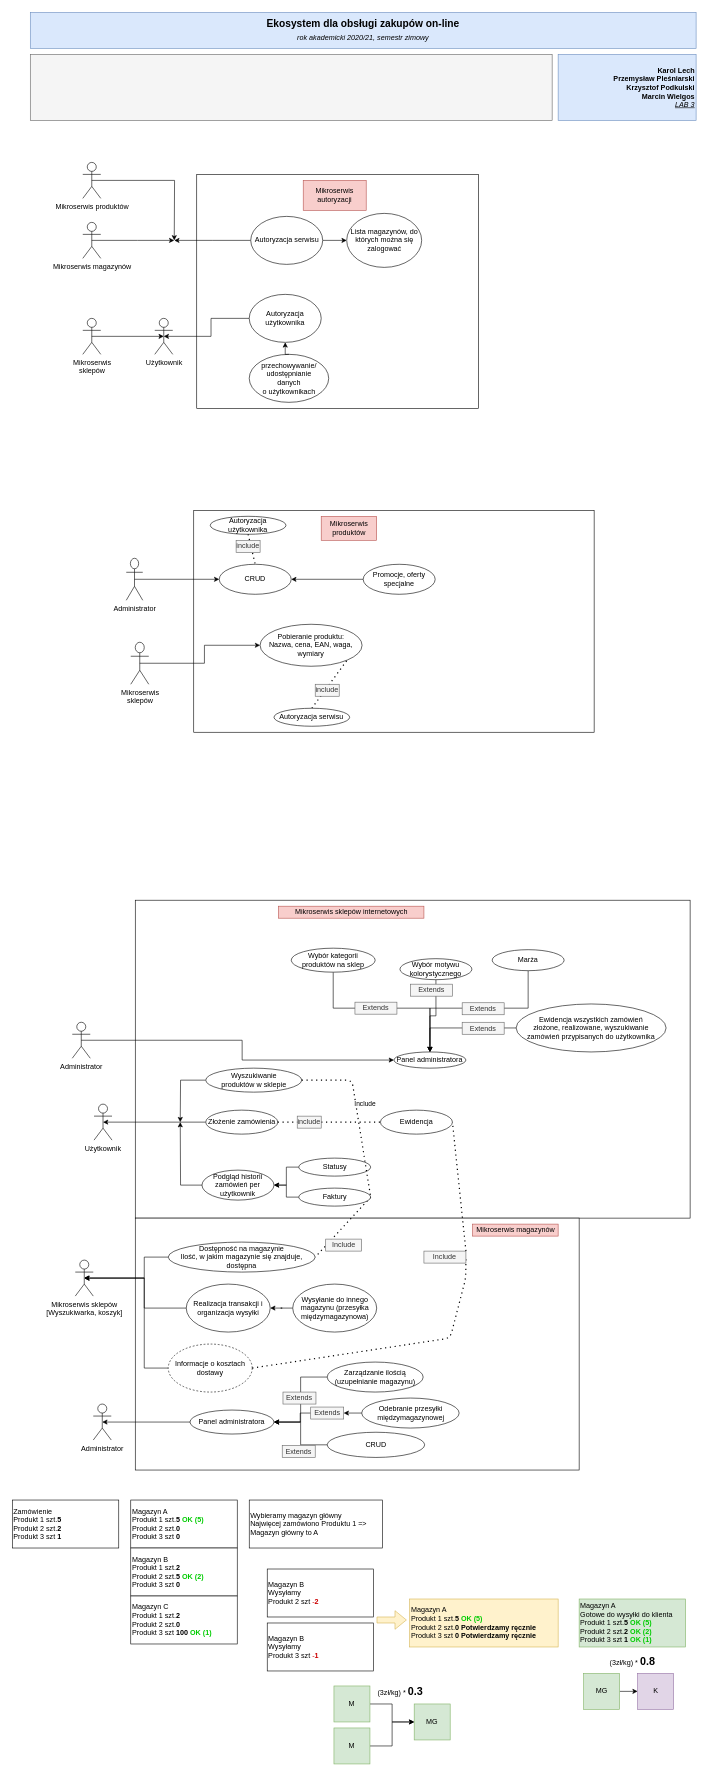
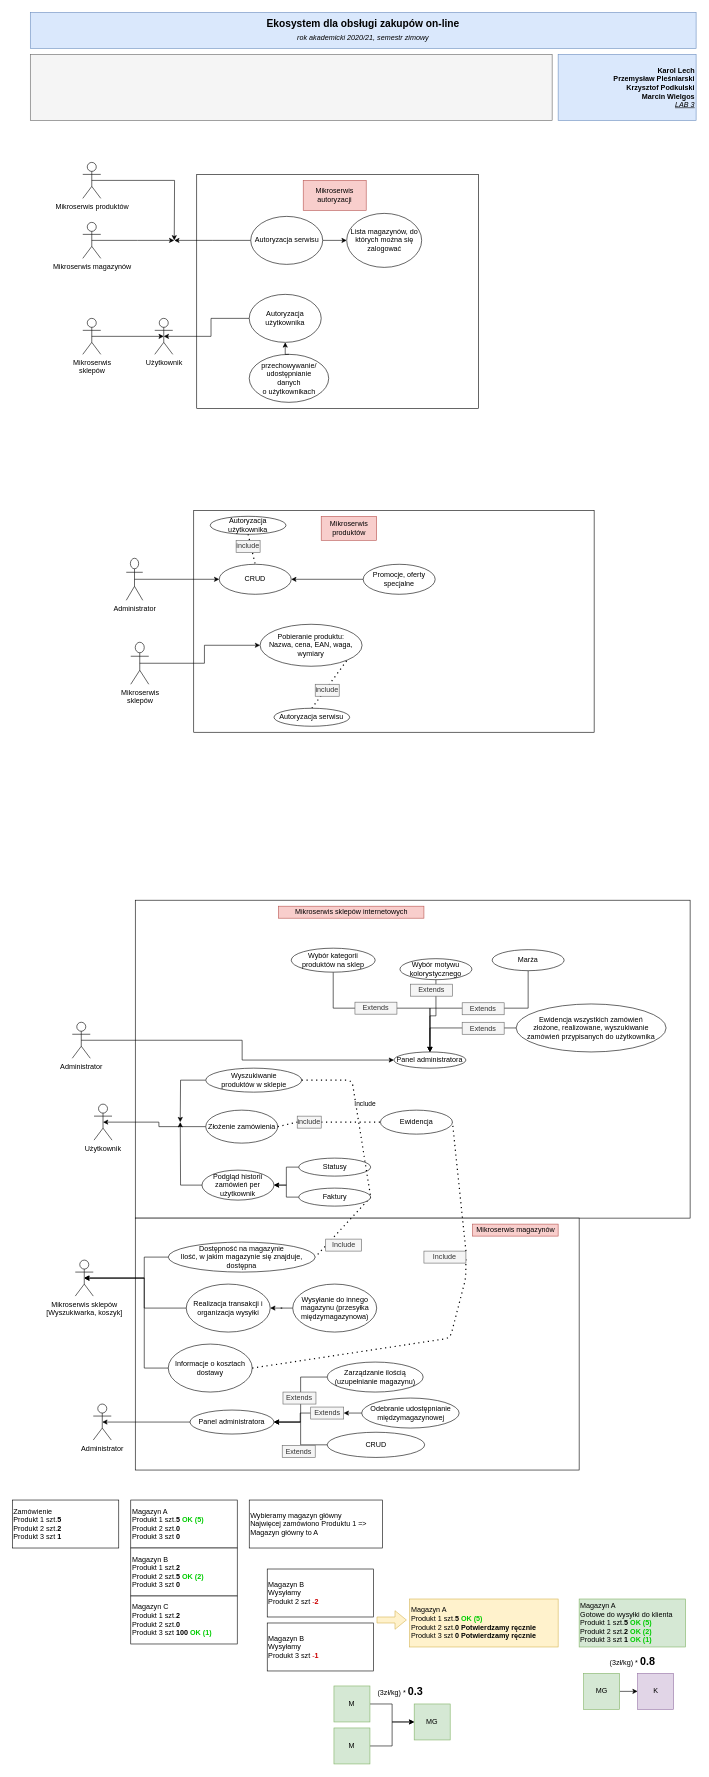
- <mxCell id="46" value="Złożenie zamówienia" style="ellipse;whiteSpace=wrap;html=1;" vertex="1" parent="1"><mxGeometry x="342.5" y="1850" width="120" height="40" as="geometry" /></mxCell>
+ <mxCell id="46" value="Złożenie zamówienia" style="ellipse;whiteSpace=wrap;html=1;" vertex="1" parent="1"><mxGeometry x="342.5" y="1850" width="120" height="55" as="geometry" /></mxCell>
- <mxCell id="57" value="Informacje o kosztach dostawy" style="ellipse;whiteSpace=wrap;html=1;dashed=1;" vertex="1" parent="1"><mxGeometry x="280" y="2240" width="140" height="80" as="geometry" /></mxCell>
+ <mxCell id="57" value="Informacje o kosztach dostawy" style="ellipse;whiteSpace=wrap;html=1;" vertex="1" parent="1"><mxGeometry x="280" y="2240" width="140" height="80" as="geometry" /></mxCell>
- <mxCell id="117" value="Odebranie przesyłki międzymagazynowej" style="ellipse;whiteSpace=wrap;html=1;" vertex="1" parent="1"><mxGeometry x="602.5" y="2330" width="162.5" height="50" as="geometry" /></mxCell>
+ <mxCell id="117" value="Odebranie udostępnianie międzymagazynowej" style="ellipse;whiteSpace=wrap;html=1;" vertex="1" parent="1"><mxGeometry x="602.5" y="2330" width="162.5" height="50" as="geometry" /></mxCell>
